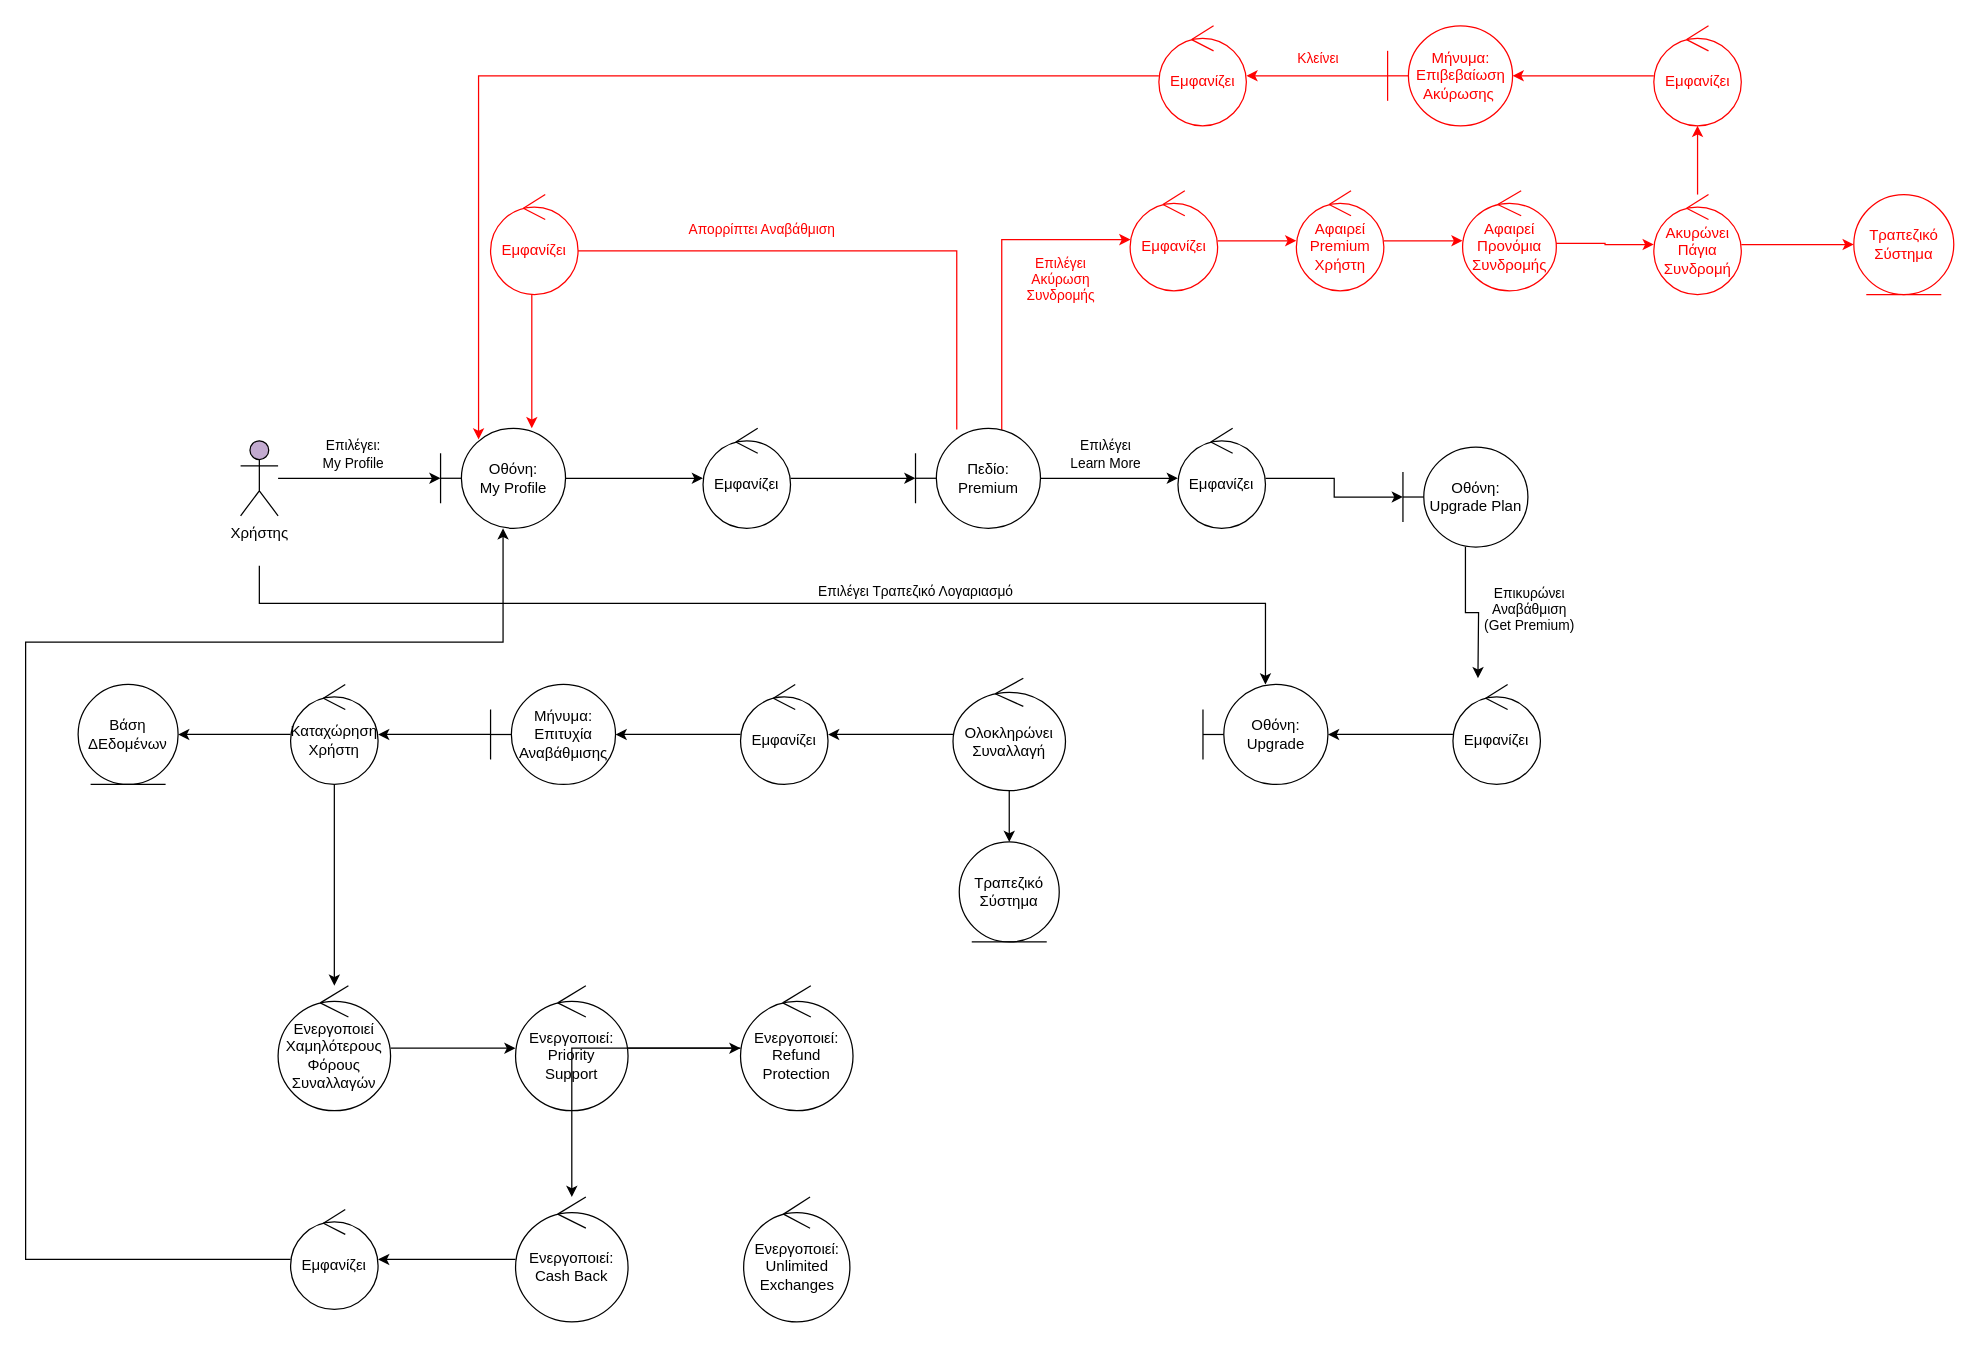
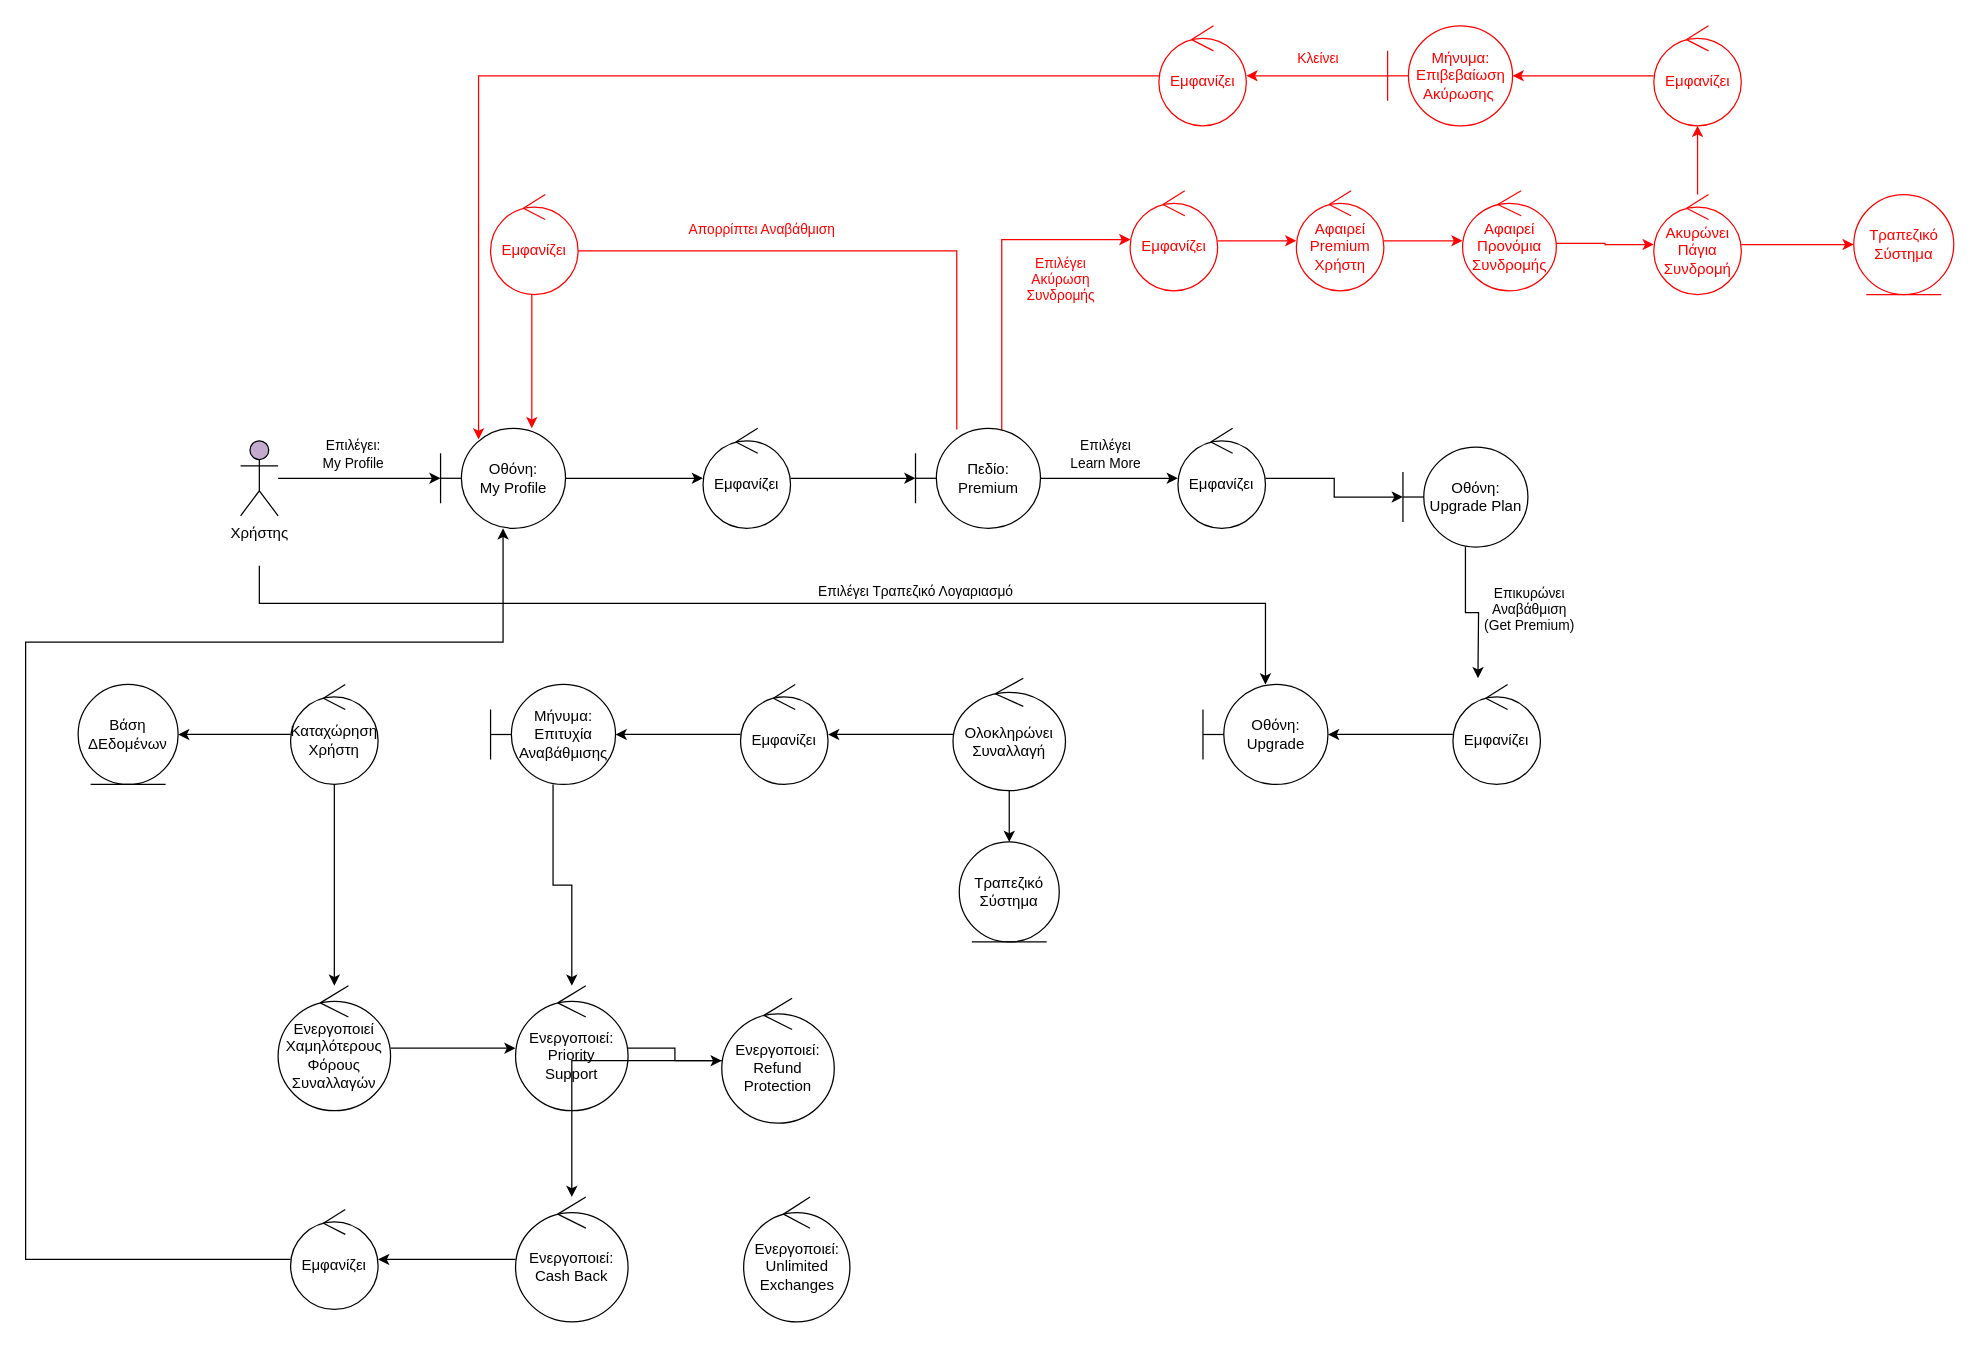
- <mxCell id="31" value="" style="edgeStyle=orthogonalEdgeStyle;rounded=0;orthogonalLoop=1;jettySize=auto;html=1;" parent="1" source="32" target="35" edge="1"><mxGeometry relative="1" as="geometry" /></mxCell>
+ <mxCell id="31" value="" style="edgeStyle=orthogonalEdgeStyle;rounded=0;orthogonalLoop=1;jettySize=auto;html=1;" parent="1" source="32" target="41" edge="1"><mxGeometry relative="1" as="geometry" /></mxCell>
- <mxCell id="43" value="Ενεργοποιεί: Refund &lt;br&gt;Protection" style="ellipse;shape=umlControl;whiteSpace=wrap;html=1;" parent="1" vertex="1"><mxGeometry x="592" y="788" width="90" height="100" as="geometry" /></mxCell>
+ <mxCell id="43" value="Ενεργοποιεί: Refund &lt;br&gt;Protection" style="ellipse;shape=umlControl;whiteSpace=wrap;html=1;" parent="1" vertex="1"><mxGeometry x="577" y="798" width="90" height="100" as="geometry" /></mxCell>
